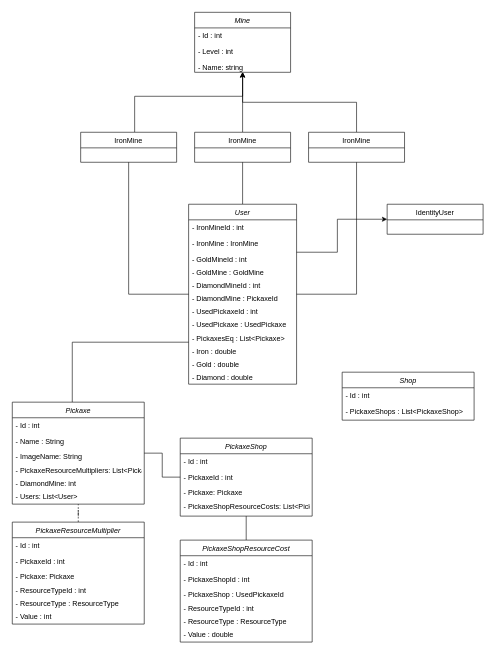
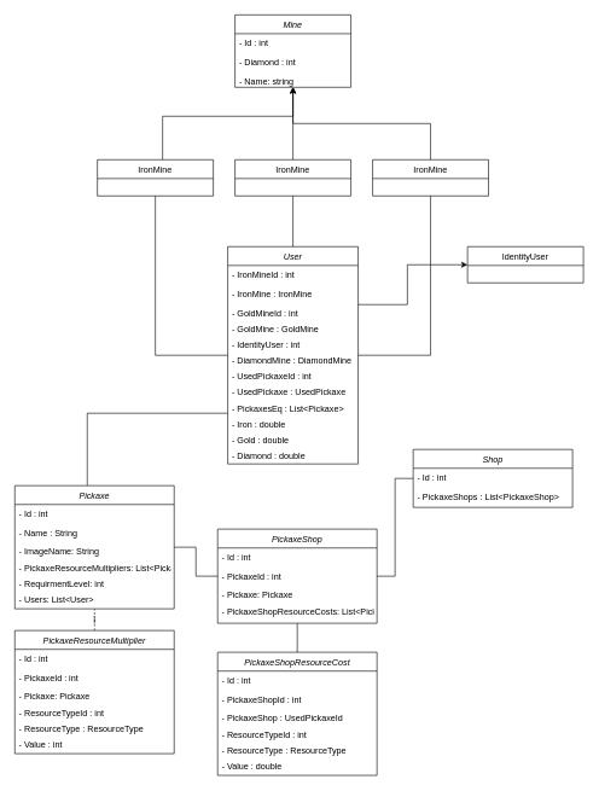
- <mxCell id="4" value="- Level : int" style="text;align=left;verticalAlign=top;spacingLeft=4;spacingRight=4;overflow=hidden;rotatable=0;points=[[0,0.5],[1,0.5]];portConstraint=eastwest;rounded=0;shadow=0;html=0;" parent="2" vertex="1"><mxGeometry y="52" width="160" height="26" as="geometry" /></mxCell>
+ <mxCell id="4" value="- Diamond : int" style="text;align=left;verticalAlign=top;spacingLeft=4;spacingRight=4;overflow=hidden;rotatable=0;points=[[0,0.5],[1,0.5]];portConstraint=eastwest;rounded=0;shadow=0;html=0;" parent="2" vertex="1"><mxGeometry y="52" width="160" height="26" as="geometry" /></mxCell>
- <mxCell id="21" value="- DiamondMineId : int" style="text;align=left;verticalAlign=top;spacingLeft=4;spacingRight=4;overflow=hidden;rotatable=0;points=[[0,0.5],[1,0.5]];portConstraint=eastwest;rounded=0;shadow=0;html=0;" vertex="1" parent="16"><mxGeometry y="122" width="180" height="22" as="geometry" /></mxCell>
+ <mxCell id="21" value="- IdentityUser : int" style="text;align=left;verticalAlign=top;spacingLeft=4;spacingRight=4;overflow=hidden;rotatable=0;points=[[0,0.5],[1,0.5]];portConstraint=eastwest;rounded=0;shadow=0;html=0;" vertex="1" parent="16"><mxGeometry y="122" width="180" height="22" as="geometry" /></mxCell>
- <mxCell id="22" value="- DiamondMine : PickaxeId" style="text;align=left;verticalAlign=top;spacingLeft=4;spacingRight=4;overflow=hidden;rotatable=0;points=[[0,0.5],[1,0.5]];portConstraint=eastwest;rounded=0;shadow=0;html=0;" vertex="1" parent="16"><mxGeometry y="144" width="180" height="22" as="geometry" /></mxCell>
+ <mxCell id="22" value="- DiamondMine : DiamondMine" style="text;align=left;verticalAlign=top;spacingLeft=4;spacingRight=4;overflow=hidden;rotatable=0;points=[[0,0.5],[1,0.5]];portConstraint=eastwest;rounded=0;shadow=0;html=0;" vertex="1" parent="16"><mxGeometry y="144" width="180" height="22" as="geometry" /></mxCell>
+ <mxCell id="47" style="edgeStyle=orthogonalEdgeStyle;rounded=0;orthogonalLoop=1;jettySize=auto;html=1;entryX=0;entryY=0.5;entryDx=0;entryDy=0;endArrow=none;startFill=0;" edge="1" parent="1" source="48" target="60"><mxGeometry relative="1" as="geometry" /></mxCell>
- <mxCell id="35" value="- DiamondMine: int" style="text;align=left;verticalAlign=top;spacingLeft=4;spacingRight=4;overflow=hidden;rotatable=0;points=[[0,0.5],[1,0.5]];portConstraint=eastwest;rounded=0;shadow=0;html=0;" vertex="1" parent="30"><mxGeometry y="122" width="220" height="22" as="geometry" /></mxCell>
+ <mxCell id="35" value="- RequirmentLevel: int" style="text;align=left;verticalAlign=top;spacingLeft=4;spacingRight=4;overflow=hidden;rotatable=0;points=[[0,0.5],[1,0.5]];portConstraint=eastwest;rounded=0;shadow=0;html=0;" vertex="1" parent="30"><mxGeometry y="122" width="220" height="22" as="geometry" /></mxCell>
